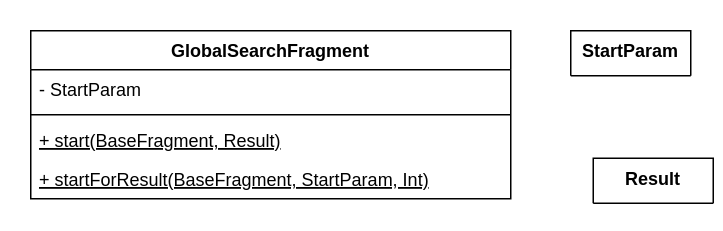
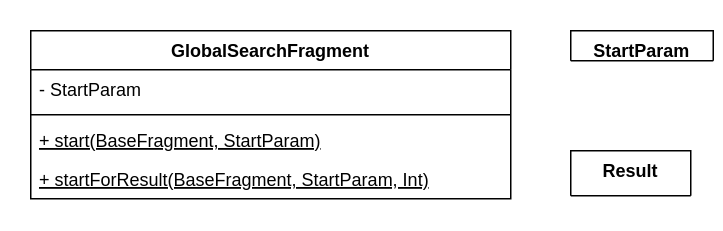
- <mxCell id="7" value="StartParam" style="swimlane;fontStyle=1;align=center;verticalAlign=top;childLayout=stackLayout;horizontal=1;startSize=30;horizontalStack=0;resizeParent=1;resizeParentMax=0;resizeLast=0;collapsible=1;marginBottom=0;" vertex="1" parent="1"><mxGeometry x="380" y="20" width="80" height="30" as="geometry" /></mxCell>
+ <mxCell id="7" value="StartParam" style="swimlane;fontStyle=1;align=center;verticalAlign=top;childLayout=stackLayout;horizontal=1;startSize=30;horizontalStack=0;resizeParent=1;resizeParentMax=0;resizeLast=0;collapsible=1;marginBottom=0;" vertex="1" parent="1"><mxGeometry x="380" y="20" width="95" height="20" as="geometry" /></mxCell>
- <mxCell id="5" value="+ start(BaseFragment, Result)" style="text;strokeColor=none;fillColor=none;align=left;verticalAlign=top;spacingLeft=4;spacingRight=4;overflow=hidden;rotatable=0;points=[[0,0.5],[1,0.5]];portConstraint=eastwest;fontStyle=4" vertex="1" parent="2"><mxGeometry y="60" width="320" height="26" as="geometry" /></mxCell>
+ <mxCell id="5" value="+ start(BaseFragment, StartParam)" style="text;strokeColor=none;fillColor=none;align=left;verticalAlign=top;spacingLeft=4;spacingRight=4;overflow=hidden;rotatable=0;points=[[0,0.5],[1,0.5]];portConstraint=eastwest;fontStyle=4" vertex="1" parent="2"><mxGeometry y="60" width="320" height="26" as="geometry" /></mxCell>
- <mxCell id="8" value="Result" style="swimlane;fontStyle=1;align=center;verticalAlign=top;childLayout=stackLayout;horizontal=1;startSize=30;horizontalStack=0;resizeParent=1;resizeParentMax=0;resizeLast=0;collapsible=1;marginBottom=0;" vertex="1" parent="1"><mxGeometry x="395" y="105" width="80" height="30" as="geometry" /></mxCell>
+ <mxCell id="8" value="Result" style="swimlane;fontStyle=1;align=center;verticalAlign=top;childLayout=stackLayout;horizontal=1;startSize=30;horizontalStack=0;resizeParent=1;resizeParentMax=0;resizeLast=0;collapsible=1;marginBottom=0;" vertex="1" parent="1"><mxGeometry x="380" y="100" width="80" height="30" as="geometry" /></mxCell>
